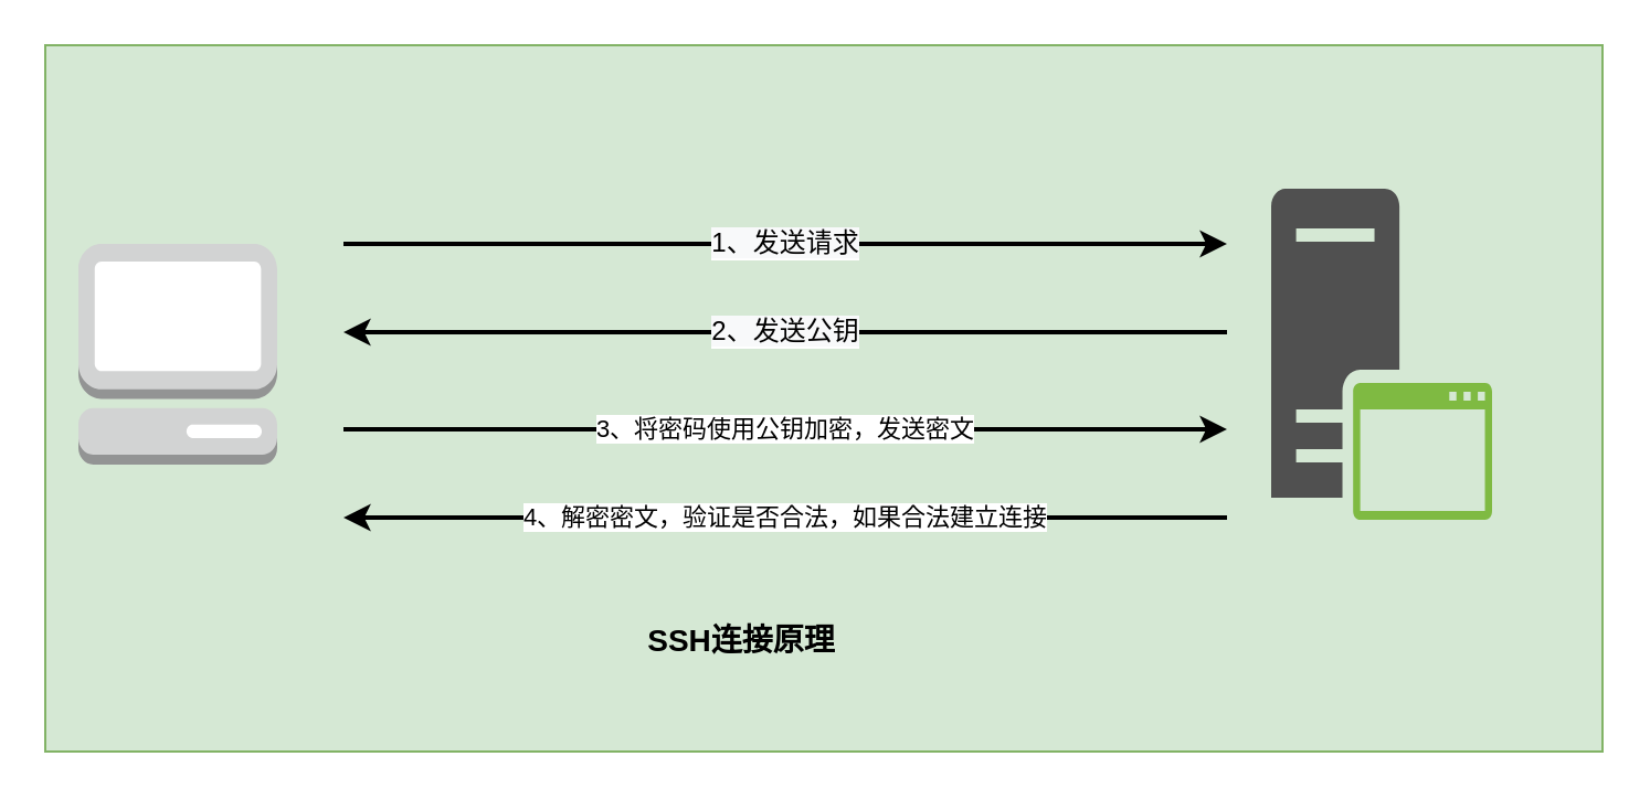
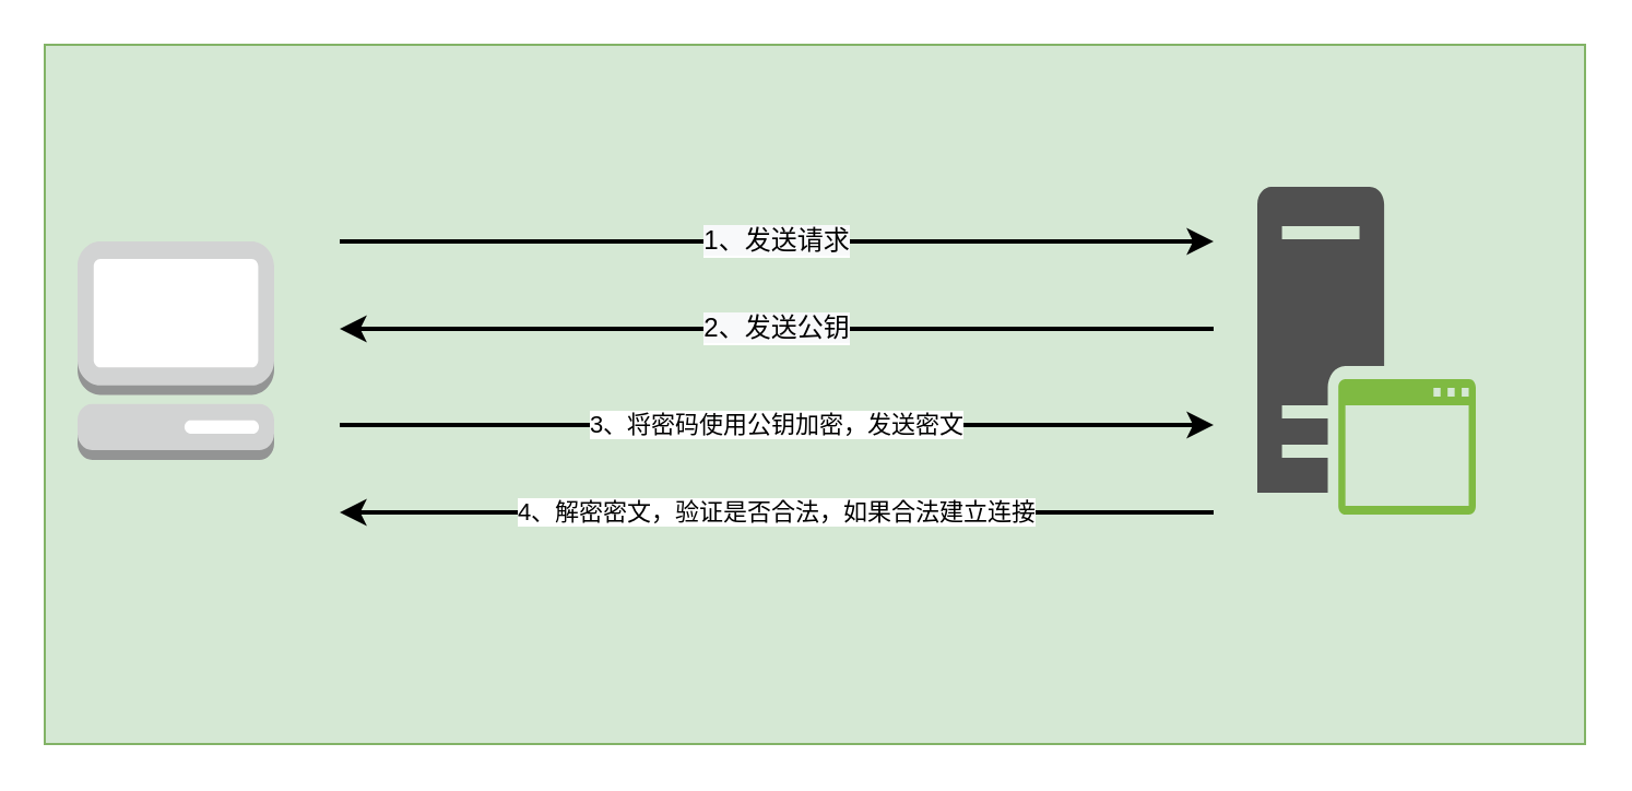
- <mxCell id="9" value="&lt;font style=&quot;font-size: 14px&quot;&gt;&lt;b&gt;SSH连接原理&lt;/b&gt;&lt;/font&gt;" style="text;html=1;align=center;verticalAlign=middle;resizable=0;points=[];autosize=1;strokeColor=none;fillColor=none;" vertex="1" parent="1"><mxGeometry x="285" y="280" width="100" height="20" as="geometry" /></mxCell>
